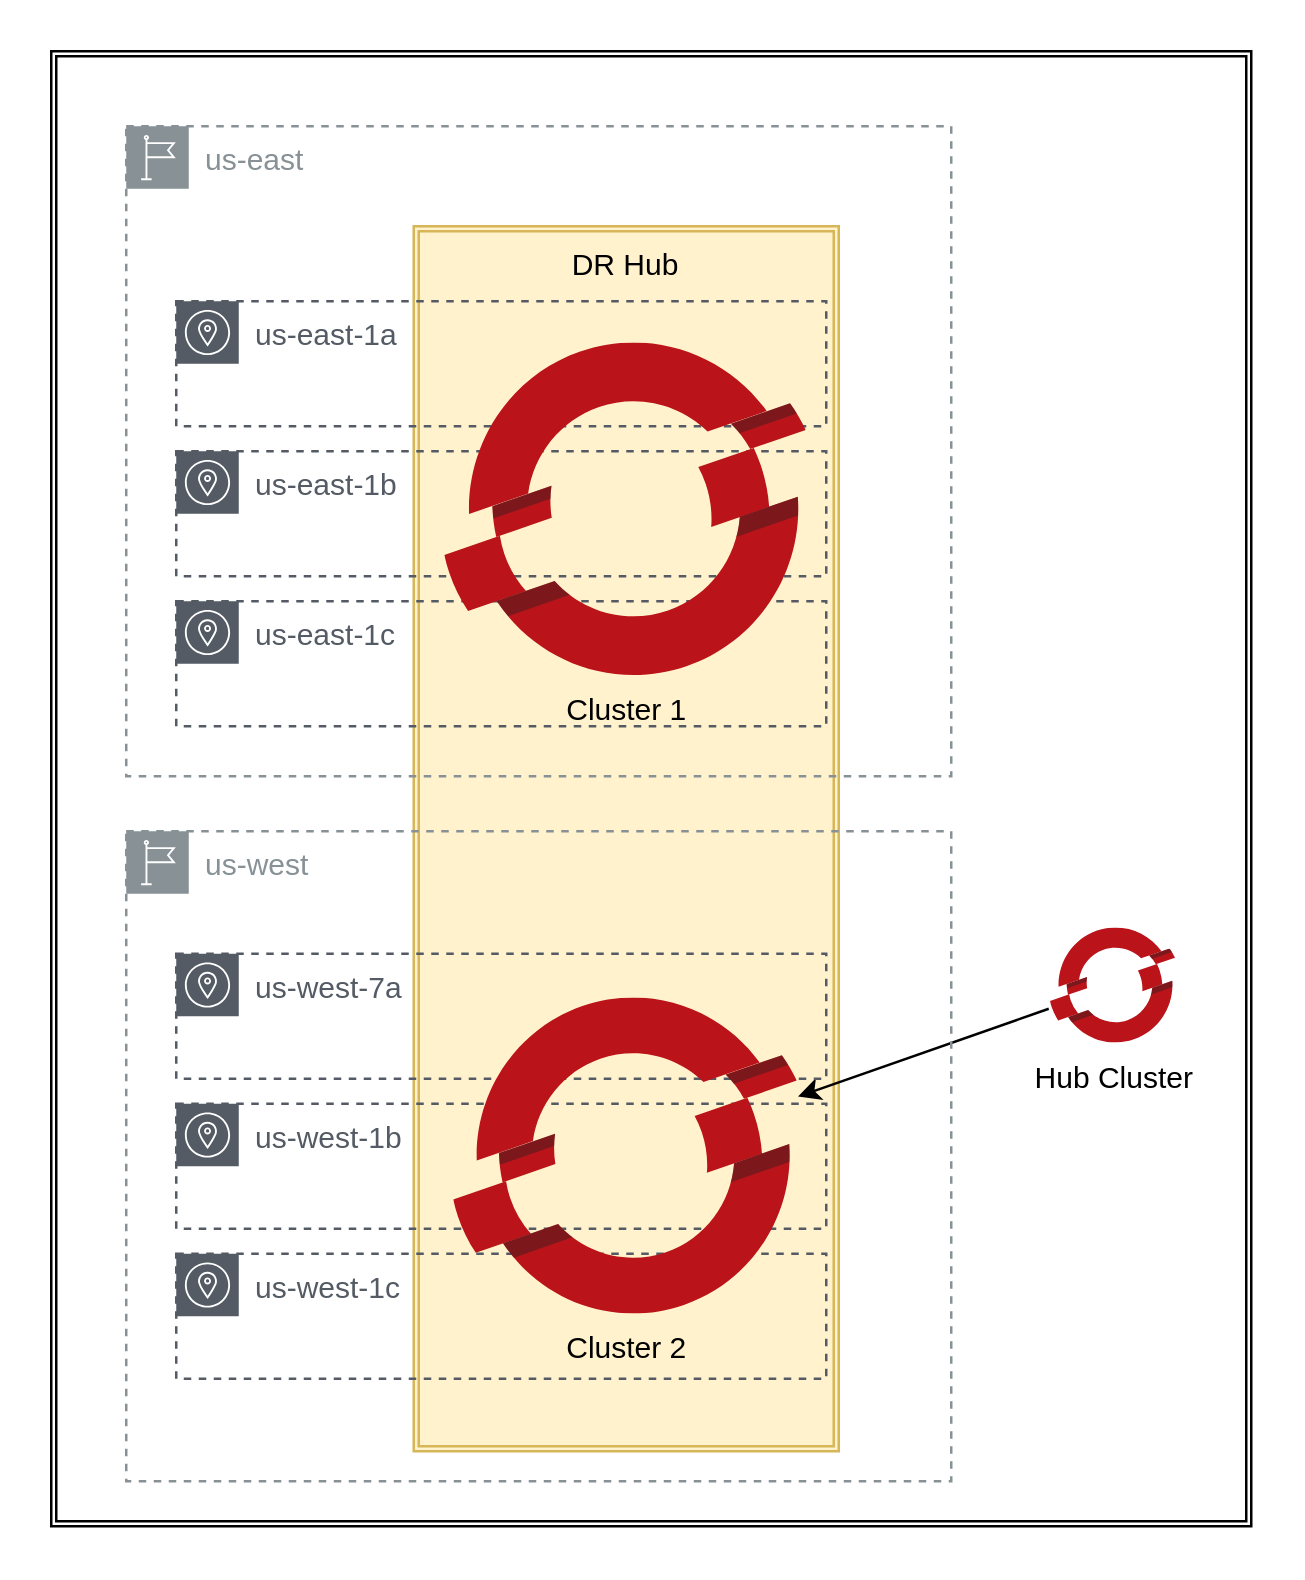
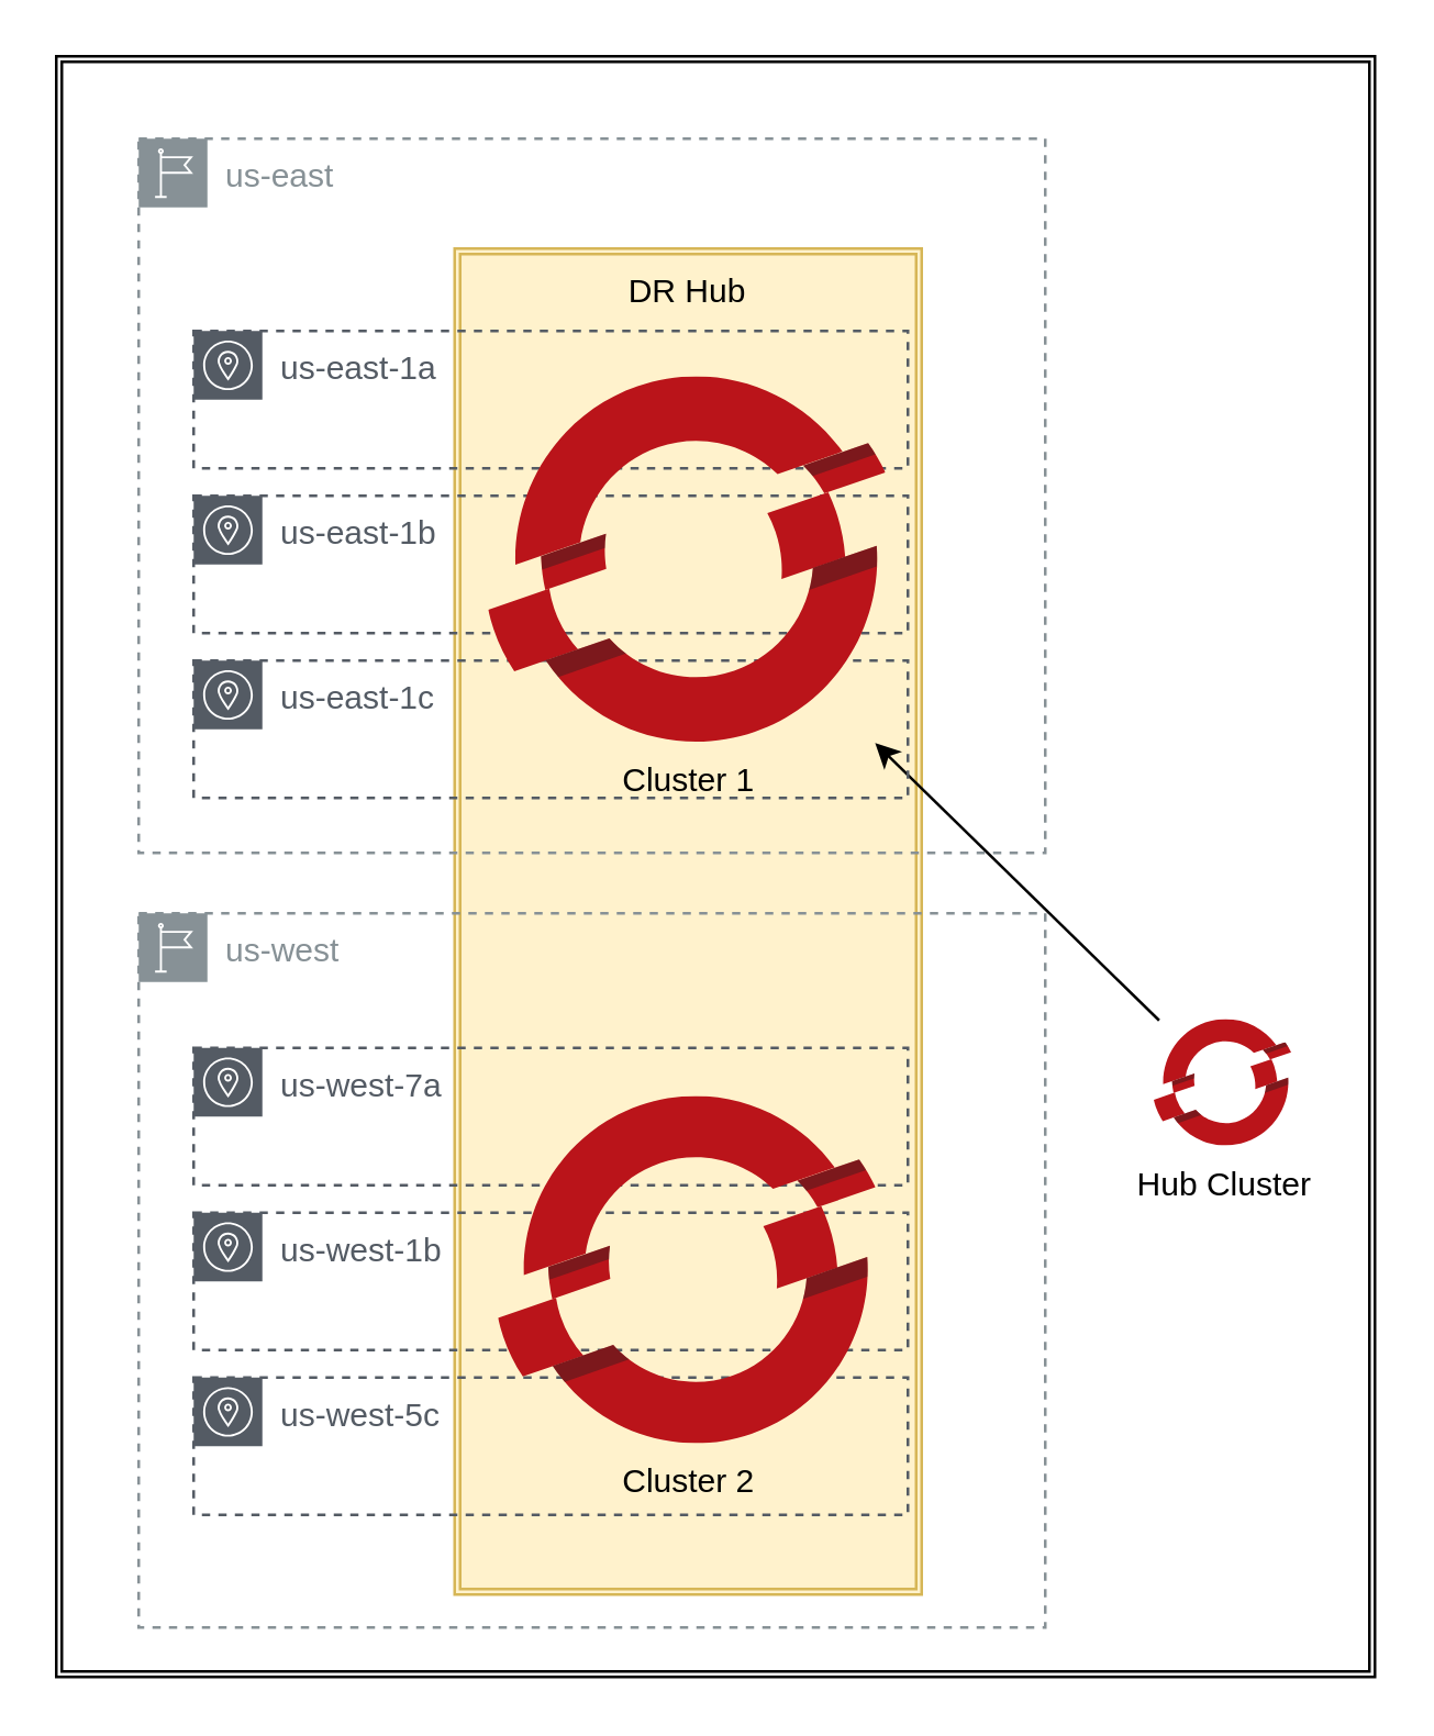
+ <mxCell id="6" style="edgeStyle=none;html=1;" edge="1" parent="5" source="3" target="18"><mxGeometry relative="1" as="geometry" /></mxCell>
- <mxCell id="7" style="edgeStyle=none;html=1;exitX=-0.02;exitY=0.696;exitDx=0;exitDy=0;exitPerimeter=0;" edge="1" parent="5" source="3" target="19"><mxGeometry relative="1" as="geometry"><mxPoint x="510" y="300" as="sourcePoint" /></mxGeometry></mxCell>
- <mxCell id="16" value="us-west-1c" style="sketch=0;outlineConnect=0;gradientColor=none;html=1;whiteSpace=wrap;fontSize=12;fontStyle=0;shape=mxgraph.aws4.group;grIcon=mxgraph.aws4.group_availability_zone;strokeColor=#545B64;fillColor=none;verticalAlign=top;align=left;spacingLeft=30;fontColor=#545B64;dashed=1;labelBackgroundColor=none;" vertex="1" parent="10"><mxGeometry x="70" y="501" width="260" height="50" as="geometry" /></mxCell>
+ <mxCell id="16" value="us-west-5c" style="sketch=0;outlineConnect=0;gradientColor=none;html=1;whiteSpace=wrap;fontSize=12;fontStyle=0;shape=mxgraph.aws4.group;grIcon=mxgraph.aws4.group_availability_zone;strokeColor=#545B64;fillColor=none;verticalAlign=top;align=left;spacingLeft=30;fontColor=#545B64;dashed=1;labelBackgroundColor=none;" vertex="1" parent="10"><mxGeometry x="70" y="501" width="260" height="50" as="geometry" /></mxCell>
